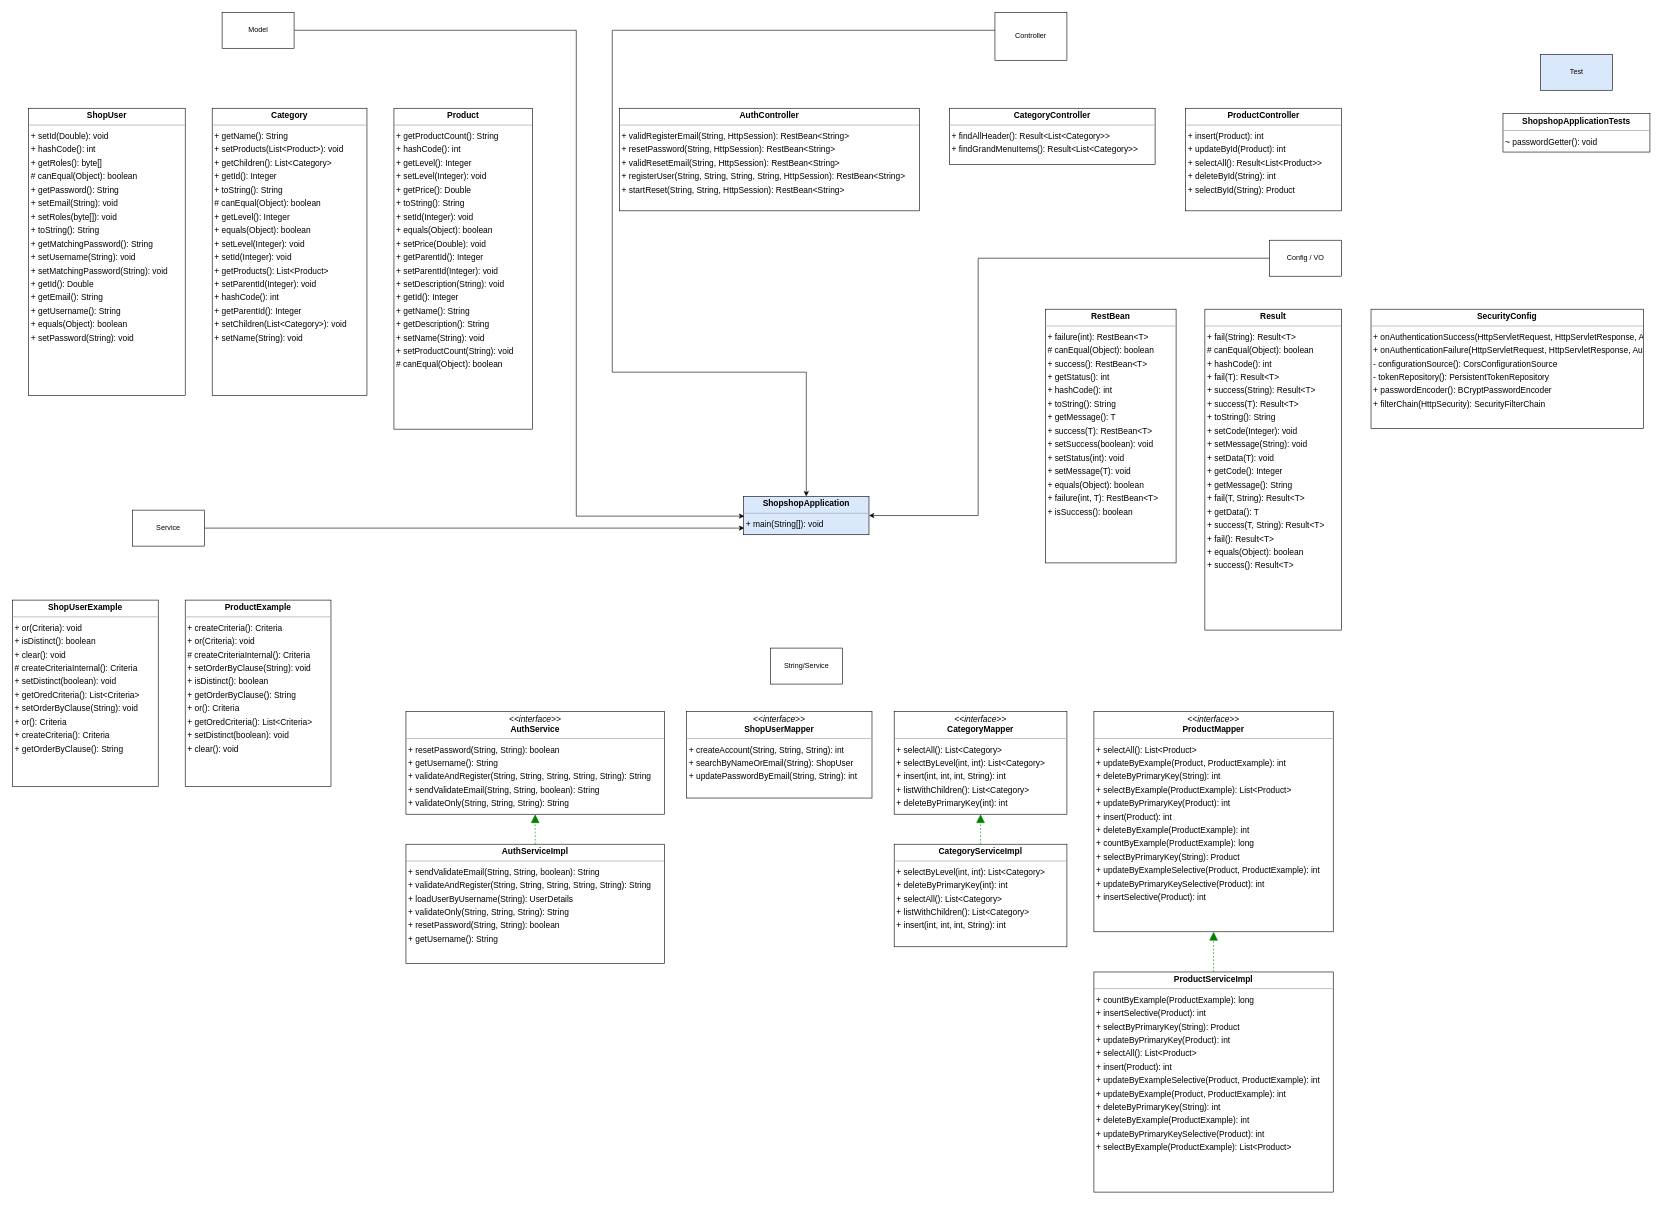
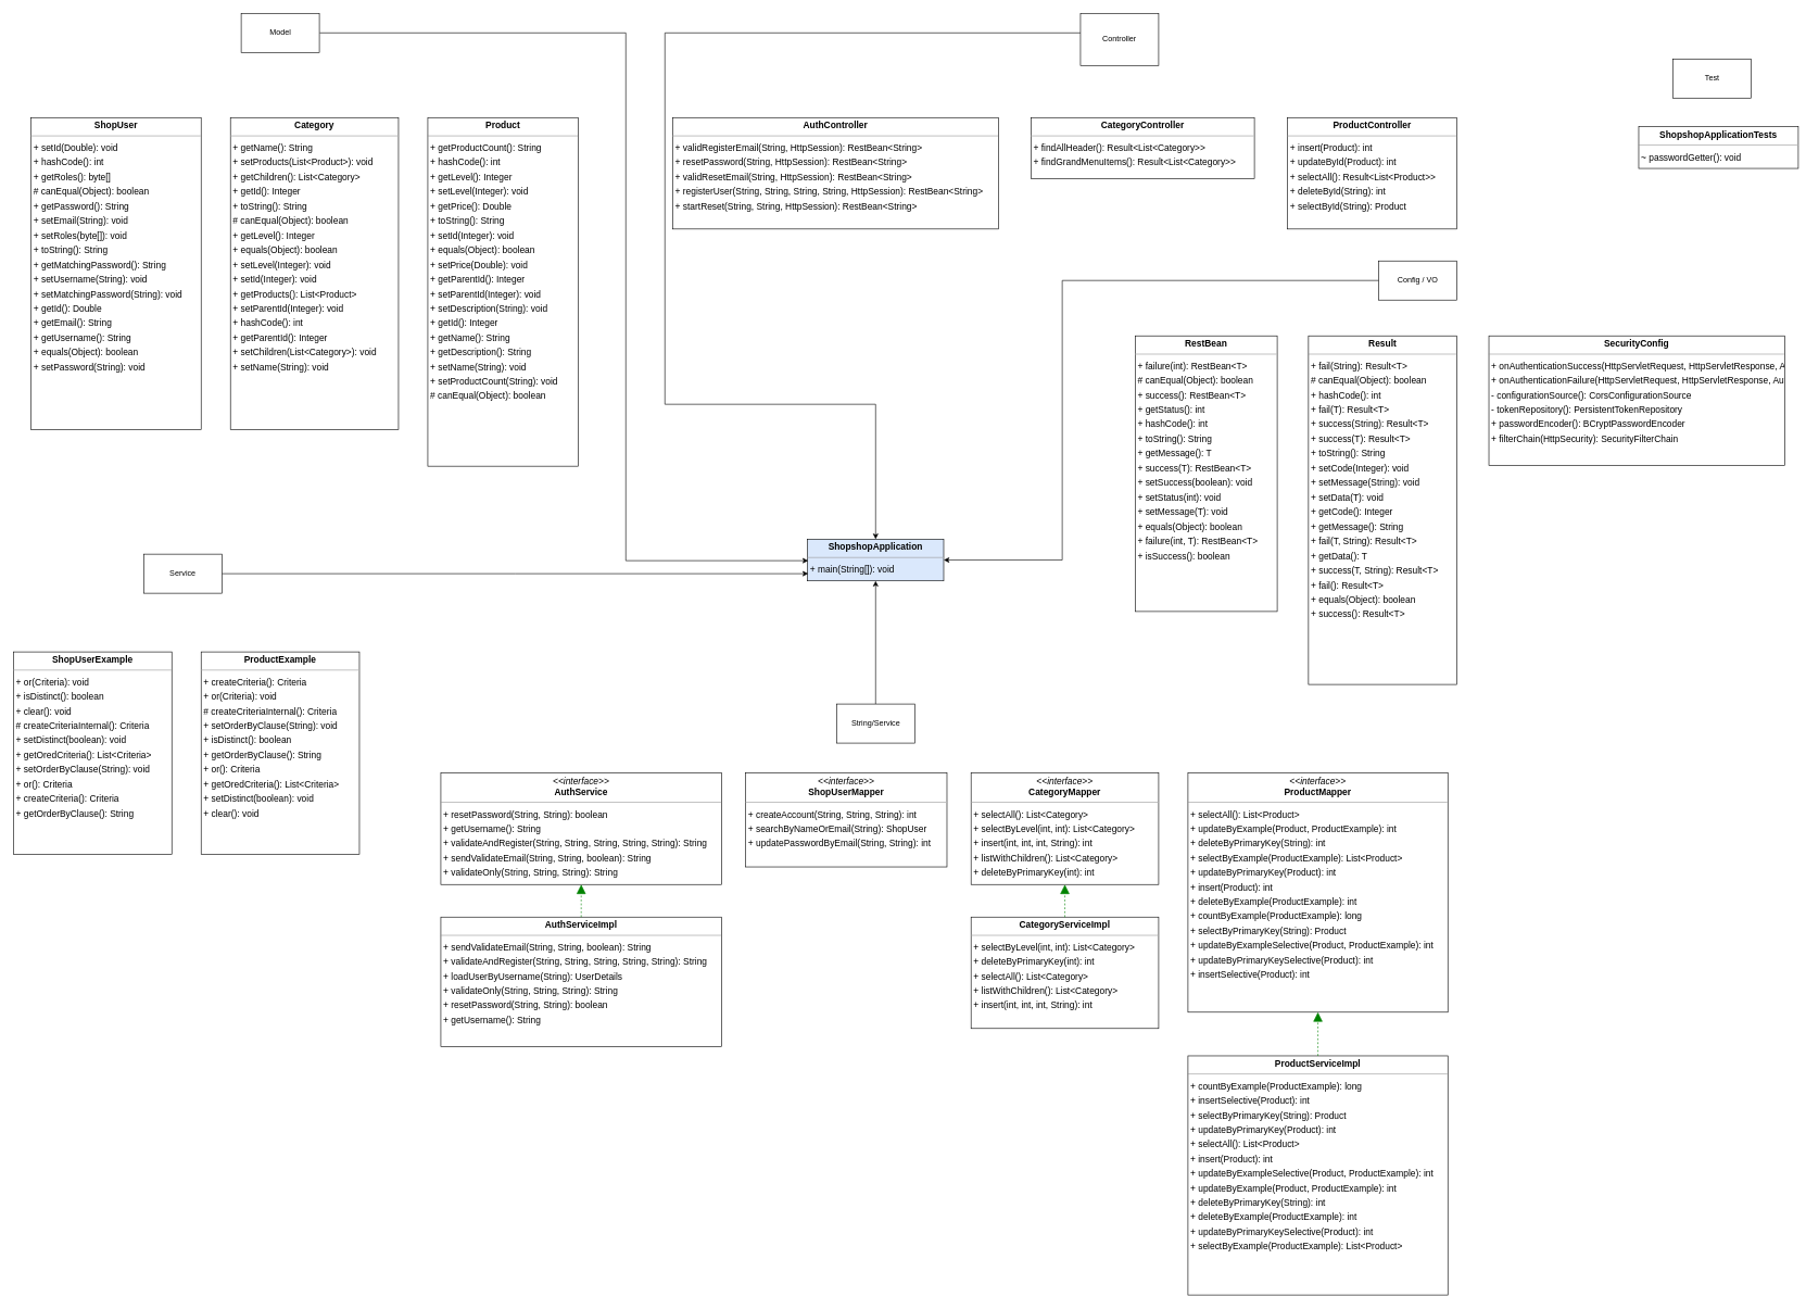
- <mxCell id="35" value="Test" style="whiteSpace=wrap;html=1;fillColor=#dae8fc;" vertex="1" parent="1"><mxGeometry x="2567.5" y="90" width="120" height="60" as="geometry" /></mxCell>
+ <mxCell id="35" value="Test" style="whiteSpace=wrap;html=1;" vertex="1" parent="1"><mxGeometry x="2567.5" y="90" width="120" height="60" as="geometry" /></mxCell>
- <mxCell id="21" value="&lt;p style=&quot;margin:0px;margin-top:4px;text-align:center;&quot;&gt;&lt;b&gt;ShopshopApplicationTests&lt;/b&gt;&lt;/p&gt;&lt;hr size=&quot;1&quot;/&gt;&lt;p style=&quot;margin:0 0 0 4px;line-height:1.6;&quot;&gt;~ passwordGetter(): void&lt;/p&gt;" style="verticalAlign=top;align=left;overflow=fill;fontSize=14;fontFamily=Helvetica;html=1;rounded=0;shadow=0;comic=0;labelBackgroundColor=none;strokeWidth=1;" parent="1" vertex="1"><mxGeometry x="2505" y="189" width="245" height="64" as="geometry" /></mxCell>
+ <mxCell id="21" value="&lt;p style=&quot;margin:0px;margin-top:4px;text-align:center;&quot;&gt;&lt;b&gt;ShopshopApplicationTests&lt;/b&gt;&lt;/p&gt;&lt;hr size=&quot;1&quot;/&gt;&lt;p style=&quot;margin:0 0 0 4px;line-height:1.6;&quot;&gt;~ passwordGetter(): void&lt;/p&gt;" style="verticalAlign=top;align=left;overflow=fill;fontSize=14;fontFamily=Helvetica;html=1;rounded=0;shadow=0;comic=0;labelBackgroundColor=none;strokeWidth=1;" parent="1" vertex="1"><mxGeometry x="2515" y="194" width="245" height="64" as="geometry" /></mxCell>
+ <mxCell id="31" style="edgeStyle=orthogonalEdgeStyle;rounded=0;orthogonalLoop=1;jettySize=auto;html=1;entryX=0.5;entryY=1;entryDx=0;entryDy=0;" edge="1" parent="1" source="32" target="20"><mxGeometry relative="1" as="geometry" /></mxCell>
